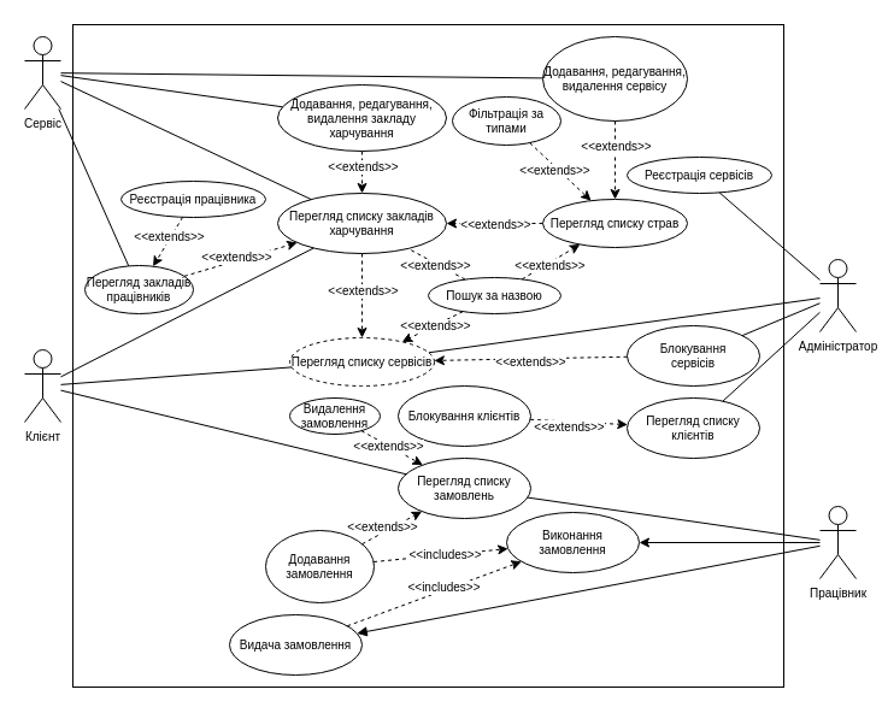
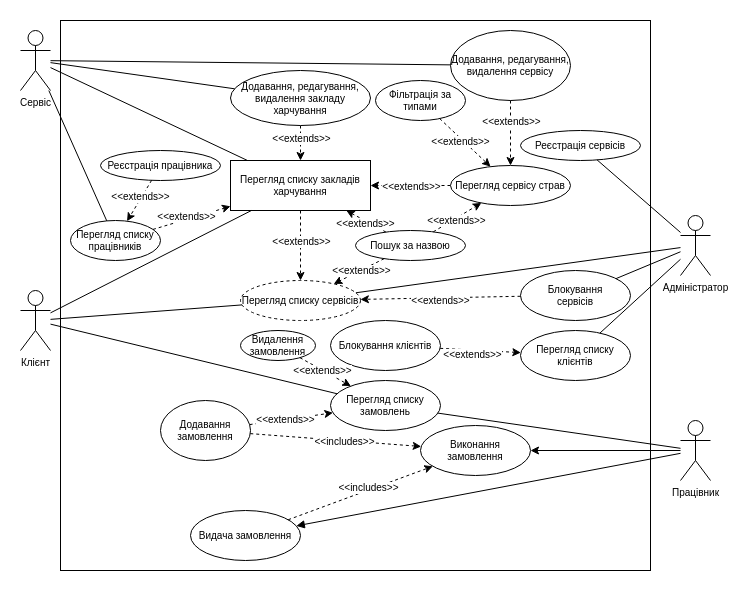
- <mxCell id="13" value="Перегляд списку закладів харчування" style="ellipse;whiteSpace=wrap;html=1;fontSize=10;" parent="1" vertex="1"><mxGeometry x="230" y="160" width="140" height="50" as="geometry" /></mxCell>
+ <mxCell id="13" value="Перегляд списку закладів харчування" style="whiteSpace=wrap;html=1;fontSize=10;rounded=0;" parent="1" vertex="1"><mxGeometry x="230" y="160" width="140" height="50" as="geometry" /></mxCell>
- <mxCell id="22" value="Перегляд списку страв" style="ellipse;whiteSpace=wrap;html=1;fontSize=10;" parent="1" vertex="1"><mxGeometry x="450" y="165" width="120" height="40" as="geometry" /></mxCell>
+ <mxCell id="22" value="Перегляд сервісу страв" style="ellipse;whiteSpace=wrap;html=1;fontSize=10;" parent="1" vertex="1"><mxGeometry x="450" y="165" width="120" height="40" as="geometry" /></mxCell>
- <mxCell id="33" value="" style="rounded=0;orthogonalLoop=1;jettySize=auto;dashed=1;html=1;fontSize=10;endArrow=none;" parent="1" source="35" target="13" edge="1"><mxGeometry relative="1" as="geometry"><mxPoint x="460" y="190" as="sourcePoint" /><mxPoint x="380" y="190" as="targetPoint" /></mxGeometry></mxCell>
+ <mxCell id="33" value="" style="rounded=0;orthogonalLoop=1;jettySize=auto;dashed=1;html=1;fontSize=10;" parent="1" source="35" target="13" edge="1"><mxGeometry relative="1" as="geometry"><mxPoint x="460" y="190" as="sourcePoint" /><mxPoint x="380" y="190" as="targetPoint" /></mxGeometry></mxCell>
- <mxCell id="9" value="Перегляд закладів працівників" style="ellipse;whiteSpace=wrap;html=1;fontSize=10;" parent="1" vertex="1"><mxGeometry x="70" y="220" width="90" height="40" as="geometry" /></mxCell>
+ <mxCell id="9" value="Перегляд списку працівників" style="ellipse;whiteSpace=wrap;html=1;fontSize=10;" parent="1" vertex="1"><mxGeometry x="70" y="220" width="90" height="40" as="geometry" /></mxCell>
- <mxCell id="30" value="Додавання замовлення" style="ellipse;whiteSpace=wrap;html=1;fontSize=10;" parent="1" vertex="1"><mxGeometry x="220" y="440" width="90" height="60" as="geometry" /></mxCell>
+ <mxCell id="30" value="Додавання замовлення" style="ellipse;whiteSpace=wrap;html=1;fontSize=10;" parent="1" vertex="1"><mxGeometry x="160" y="400" width="90" height="60" as="geometry" /></mxCell>
